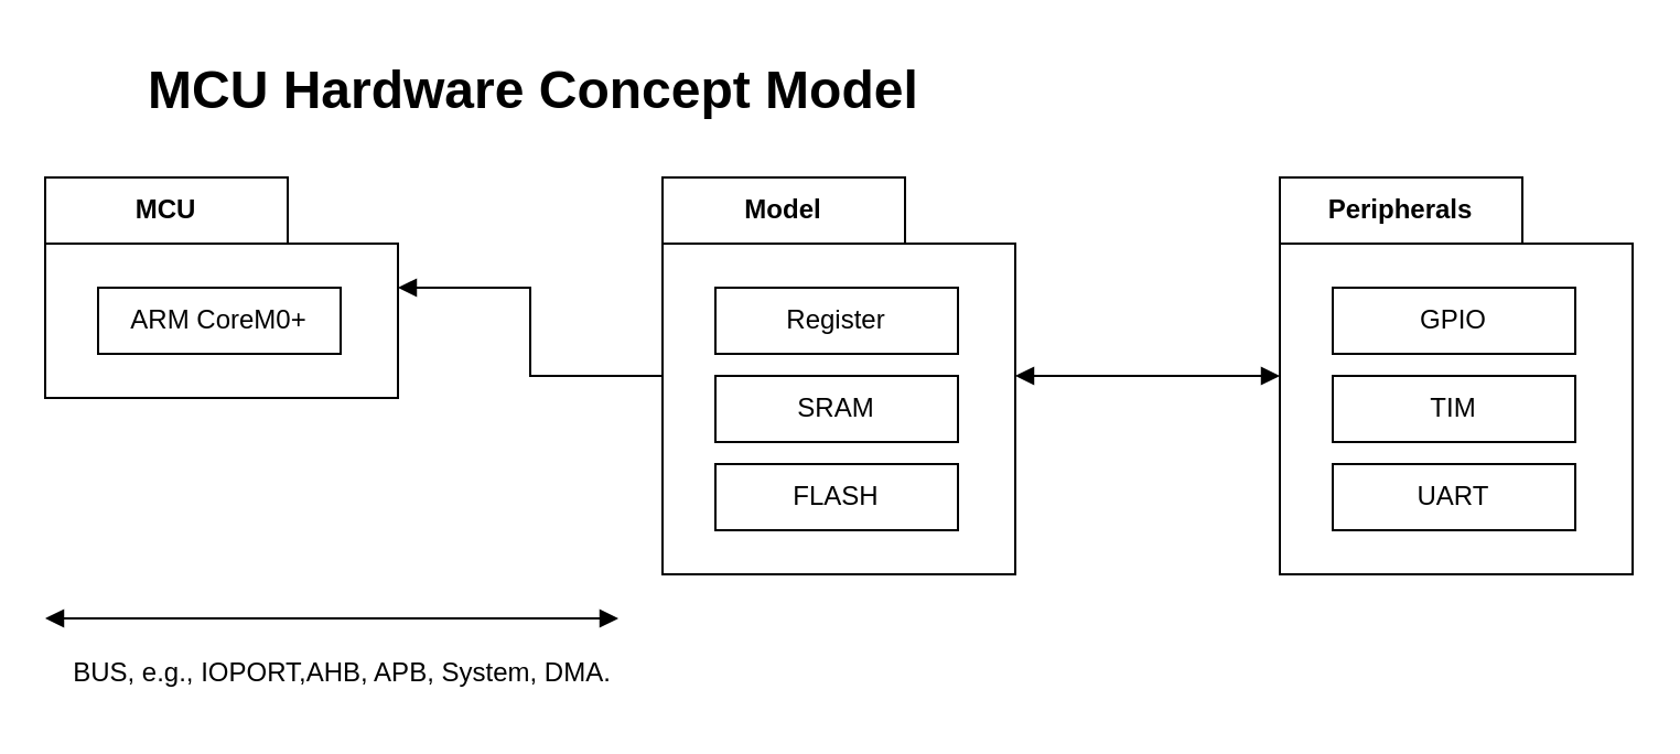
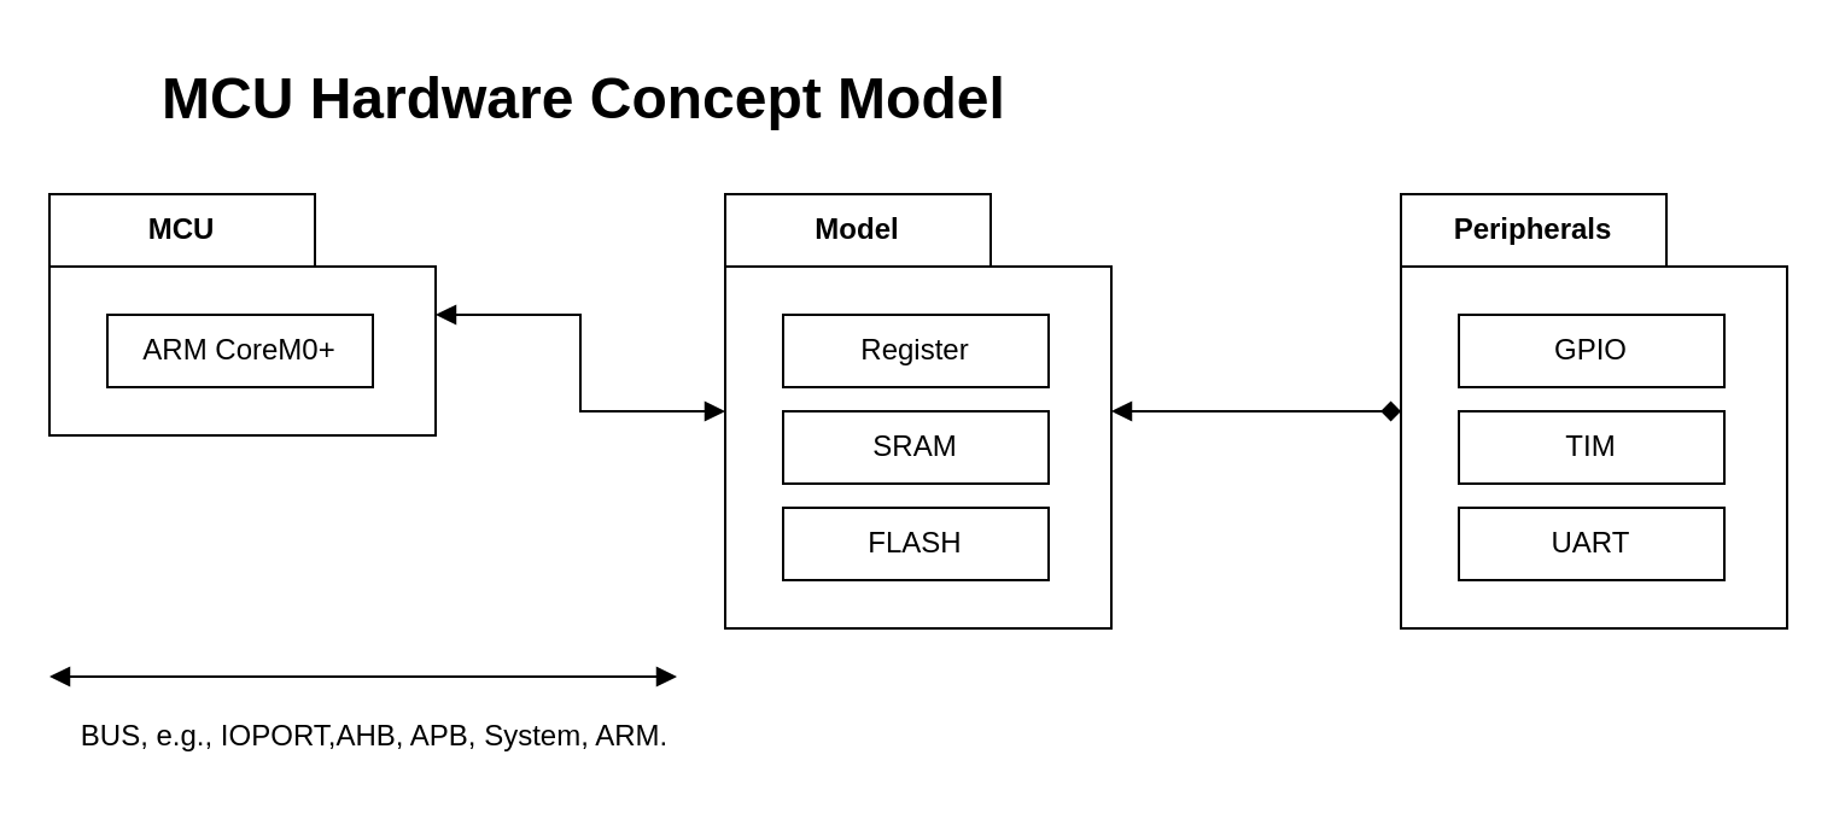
- <mxCell id="3" value="" style="edgeStyle=orthogonalEdgeStyle;rounded=0;orthogonalLoop=1;jettySize=auto;html=1;startArrow=block;startFill=1;endArrow=none;endFill=1;" edge="1" parent="1" source="4" target="7"><mxGeometry relative="1" as="geometry" /></mxCell>
+ <mxCell id="3" value="" style="edgeStyle=orthogonalEdgeStyle;rounded=0;orthogonalLoop=1;jettySize=auto;html=1;startArrow=block;startFill=1;endArrow=block;endFill=1;" edge="1" parent="1" source="4" target="7"><mxGeometry relative="1" as="geometry" /></mxCell>
- <mxCell id="6" value="" style="edgeStyle=orthogonalEdgeStyle;rounded=0;orthogonalLoop=1;jettySize=auto;html=1;startArrow=block;startFill=1;endArrow=block;endFill=1;" edge="1" parent="1" source="7" target="11"><mxGeometry relative="1" as="geometry" /></mxCell>
+ <mxCell id="6" value="" style="edgeStyle=orthogonalEdgeStyle;rounded=0;orthogonalLoop=1;jettySize=auto;html=1;startArrow=block;startFill=1;endArrow=diamond;endFill=1;" edge="1" parent="1" source="7" target="11"><mxGeometry relative="1" as="geometry" /></mxCell>
- <mxCell id="16" value="BUS, e.g., IOPORT,AHB, APB, System, DMA." style="text;html=1;align=center;verticalAlign=middle;whiteSpace=wrap;rounded=0;" vertex="1" parent="1"><mxGeometry x="20" y="290" width="270" height="30" as="geometry" /></mxCell>
+ <mxCell id="16" value="BUS, e.g., IOPORT,AHB, APB, System, ARM." style="text;html=1;align=center;verticalAlign=middle;whiteSpace=wrap;rounded=0;" vertex="1" parent="1"><mxGeometry x="20" y="290" width="270" height="30" as="geometry" /></mxCell>
